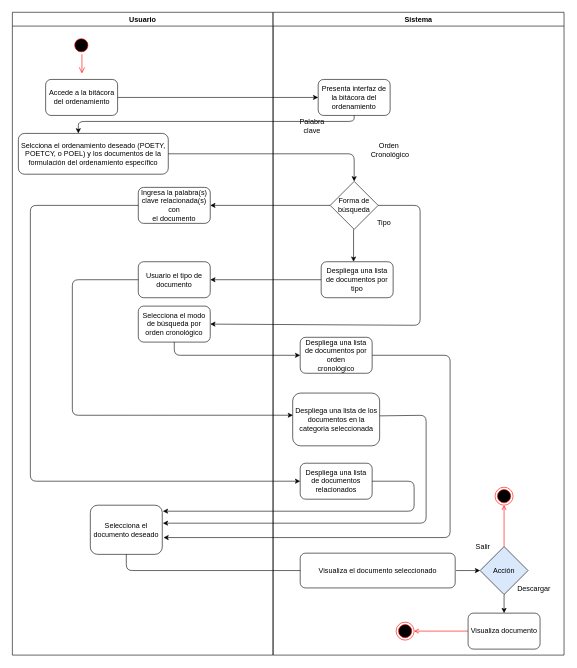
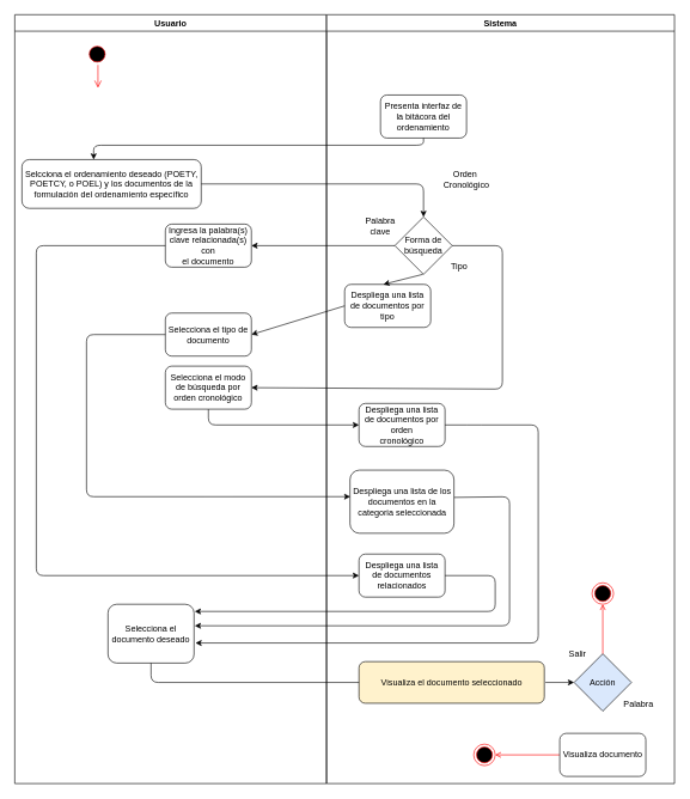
- <mxCell id="5" value="Accede a la bitácora del ordenamiento" style="rounded=1;whiteSpace=wrap;html=1;" vertex="1" parent="2"><mxGeometry x="55.5" y="112" width="120" height="60" as="geometry" /></mxCell>
- <mxCell id="32" value="" style="endArrow=classic;html=1;exitX=1;exitY=0.5;exitDx=0;exitDy=0;" edge="1" parent="1" source="5" target="14"><mxGeometry width="50" height="50" relative="1" as="geometry"><mxPoint x="570" y="342" as="sourcePoint" /><mxPoint x="620" y="292" as="targetPoint" /></mxGeometry></mxCell>
- <mxCell id="16" value="Palabra clave" style="text;html=1;strokeColor=none;fillColor=none;align=center;verticalAlign=middle;whiteSpace=wrap;rounded=0;" vertex="1" parent="11"><mxGeometry x="45" y="180" width="40" height="20" as="geometry" /></mxCell>
+ <mxCell id="16" value="Palabra clave" style="text;html=1;strokeColor=none;fillColor=none;align=center;verticalAlign=middle;whiteSpace=wrap;rounded=0;" vertex="1" parent="11"><mxGeometry x="55" y="285" width="40" height="20" as="geometry" /></mxCell>
- <mxCell id="8" value="Usuario el tipo de documento" style="rounded=1;whiteSpace=wrap;html=1;" vertex="1" parent="2"><mxGeometry x="210" y="416" width="120" height="60" as="geometry" /></mxCell>
+ <mxCell id="8" value="Selecciona el tipo de documento" style="rounded=1;whiteSpace=wrap;html=1;" vertex="1" parent="2"><mxGeometry x="210" y="416" width="120" height="60" as="geometry" /></mxCell>
- <mxCell id="20" value="&lt;div&gt;Despliega una lista de documentos por tipo&lt;/div&gt;" style="rounded=1;whiteSpace=wrap;html=1;" vertex="1" parent="11"><mxGeometry x="80" y="416" width="120" height="60" as="geometry" /></mxCell>
+ <mxCell id="20" value="&lt;div&gt;Despliega una lista de documentos por tipo&lt;/div&gt;" style="rounded=1;whiteSpace=wrap;html=1;" vertex="1" parent="11"><mxGeometry x="25" y="376" width="120" height="60" as="geometry" /></mxCell>
- <mxCell id="19" value="&lt;div&gt;Visualiza el&amp;nbsp;&lt;span&gt;documento selecc&lt;/span&gt;&lt;span&gt;ionado&lt;/span&gt;&lt;/div&gt;" style="rounded=1;whiteSpace=wrap;html=1;" vertex="1" parent="11"><mxGeometry x="45" y="902" width="258.5" height="58" as="geometry" /></mxCell>
+ <mxCell id="19" value="&lt;div&gt;Visualiza el&amp;nbsp;&lt;span&gt;documento selecc&lt;/span&gt;&lt;span&gt;ionado&lt;/span&gt;&lt;/div&gt;" style="rounded=1;whiteSpace=wrap;html=1;fillColor=#fff2cc;" vertex="1" parent="11"><mxGeometry x="45" y="902" width="258.5" height="58" as="geometry" /></mxCell>
- <mxCell id="29" value="Descargar" style="text;html=1;strokeColor=none;fillColor=none;align=center;verticalAlign=middle;whiteSpace=wrap;rounded=0;" vertex="1" parent="11"><mxGeometry x="415" y="951" width="40" height="20" as="geometry" /></mxCell>
+ <mxCell id="29" value="Palabra" style="text;html=1;strokeColor=none;fillColor=none;align=center;verticalAlign=middle;whiteSpace=wrap;rounded=0;" vertex="1" parent="11"><mxGeometry x="415" y="951" width="40" height="20" as="geometry" /></mxCell>
- <mxCell id="31" value="" style="endArrow=classic;html=1;exitX=0.5;exitY=1;exitDx=0;exitDy=0;" edge="1" parent="11" source="25" target="30"><mxGeometry width="50" height="50" relative="1" as="geometry"><mxPoint x="-45" y="1122" as="sourcePoint" /><mxPoint x="5" y="1072" as="targetPoint" /></mxGeometry></mxCell>
